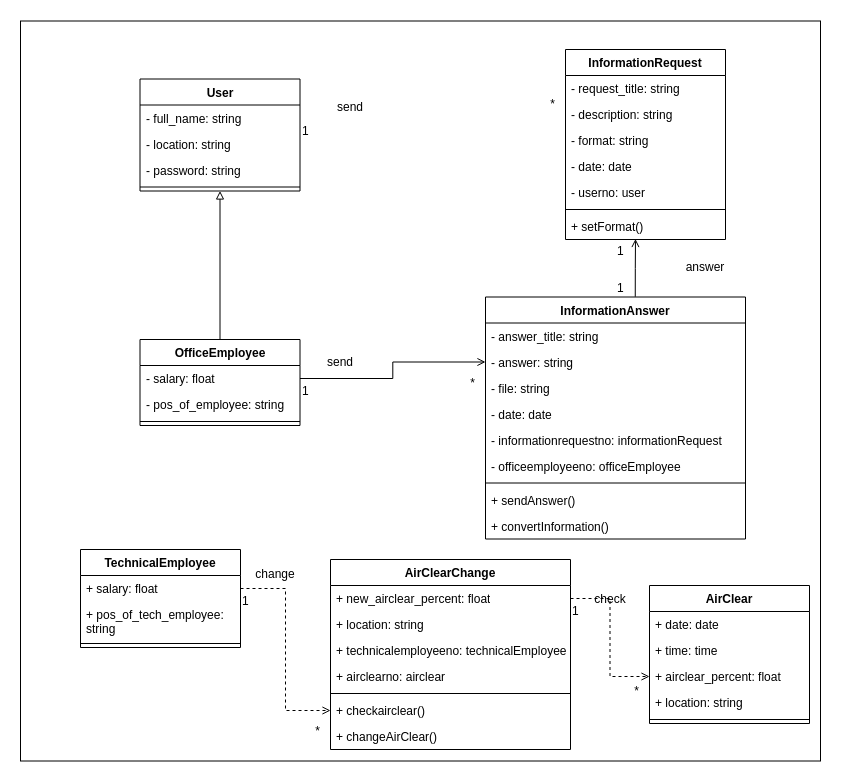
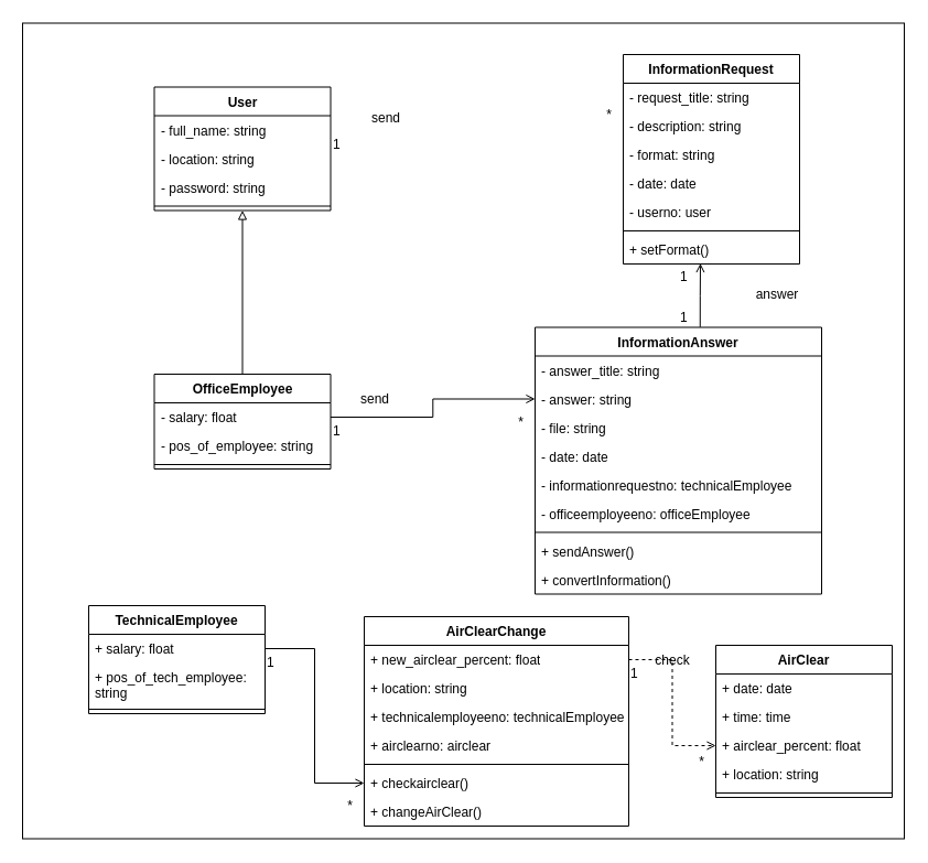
- <mxCell id="30" value="- informationrequestno: informationRequest" style="text;strokeColor=none;fillColor=none;align=left;verticalAlign=top;spacingLeft=4;spacingRight=4;overflow=hidden;rotatable=0;points=[[0,0.5],[1,0.5]];portConstraint=eastwest;whiteSpace=wrap;html=1;" parent="25" vertex="1"><mxGeometry y="130" width="260" height="26" as="geometry" /></mxCell>
+ <mxCell id="30" value="- informationrequestno: technicalEmployee" style="text;strokeColor=none;fillColor=none;align=left;verticalAlign=top;spacingLeft=4;spacingRight=4;overflow=hidden;rotatable=0;points=[[0,0.5],[1,0.5]];portConstraint=eastwest;whiteSpace=wrap;html=1;" parent="25" vertex="1"><mxGeometry y="130" width="260" height="26" as="geometry" /></mxCell>
- <mxCell id="61" value="change" style="text;html=1;strokeColor=none;fillColor=none;align=center;verticalAlign=middle;whiteSpace=wrap;rounded=0;" parent="1" vertex="1"><mxGeometry x="250" y="559" width="50" height="30" as="geometry" /></mxCell>
- <mxCell id="60" style="edgeStyle=orthogonalEdgeStyle;rounded=0;orthogonalLoop=1;jettySize=auto;html=1;exitX=1;exitY=0.5;exitDx=0;exitDy=0;entryX=0;entryY=0.5;entryDx=0;entryDy=0;endArrow=open;endFill=0;dashed=1;" parent="1" source="14" target="47" edge="1"><mxGeometry relative="1" as="geometry" /></mxCell>
+ <mxCell id="60" style="edgeStyle=orthogonalEdgeStyle;rounded=0;orthogonalLoop=1;jettySize=auto;html=1;exitX=1;exitY=0.5;exitDx=0;exitDy=0;entryX=0;entryY=0.5;entryDx=0;entryDy=0;endArrow=open;endFill=0;" parent="1" source="14" target="47" edge="1"><mxGeometry relative="1" as="geometry" /></mxCell>
